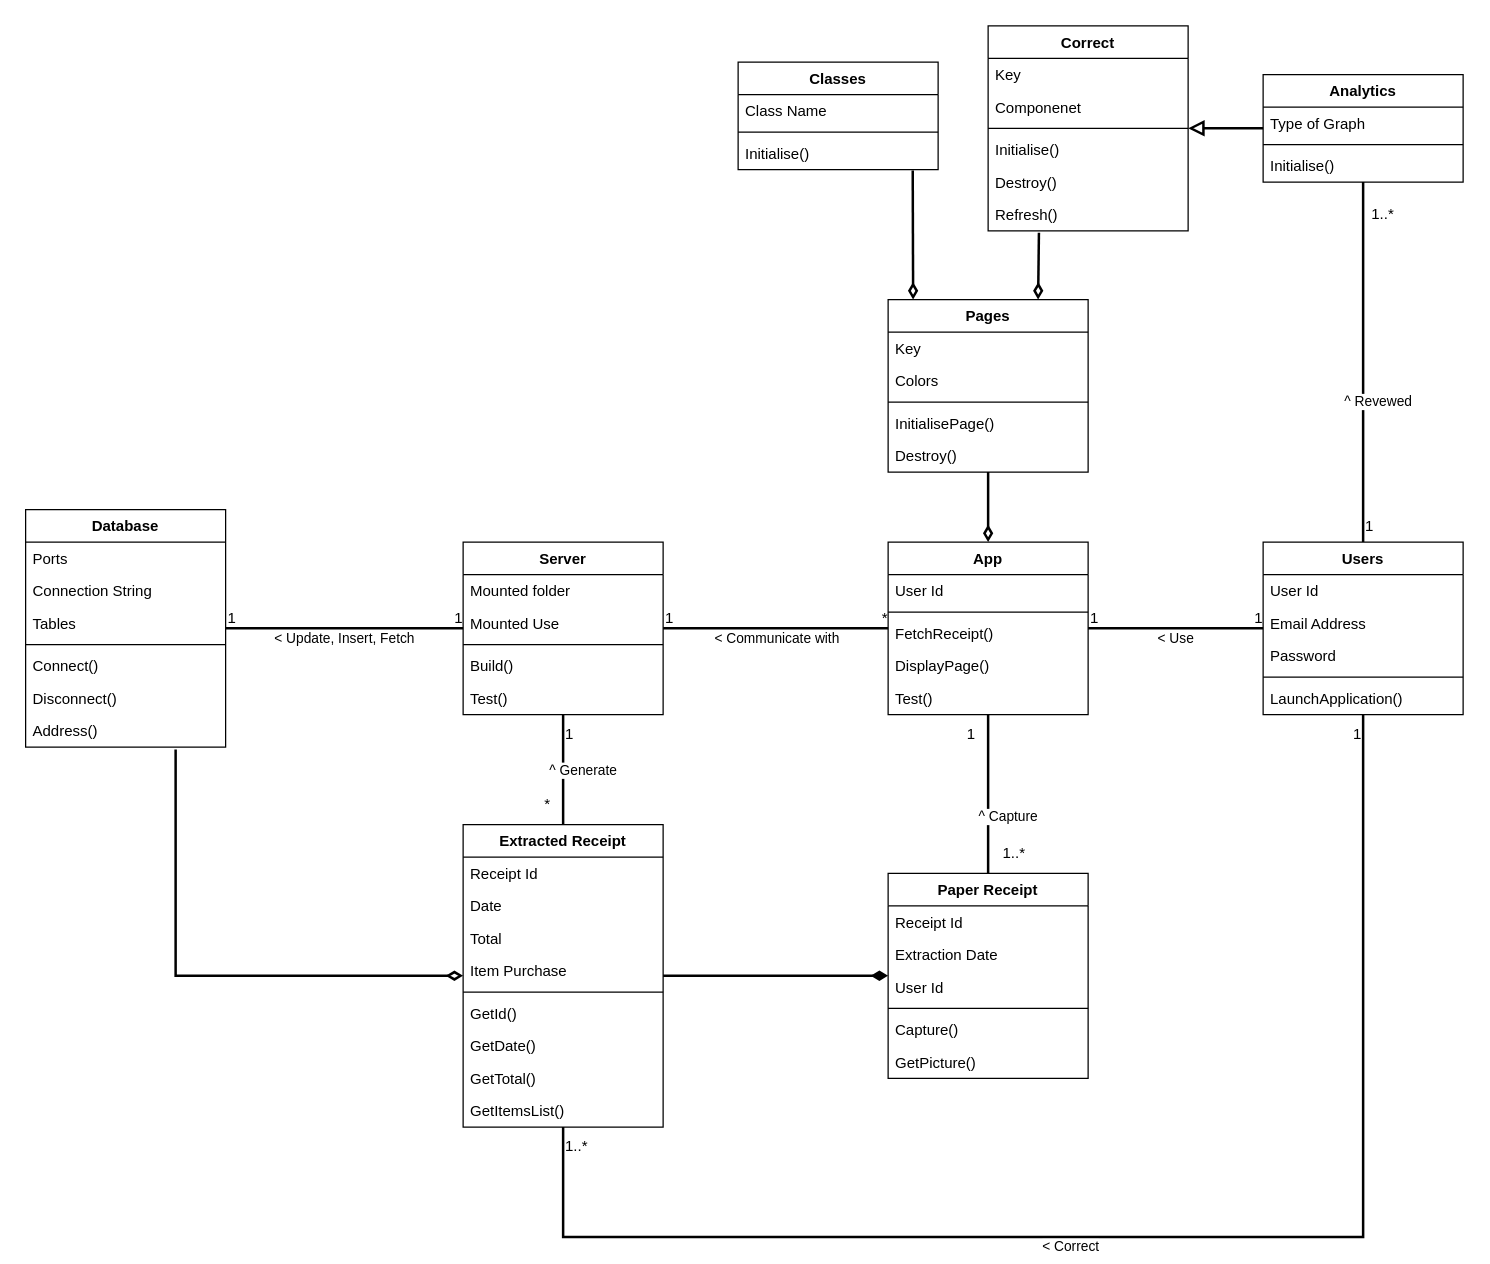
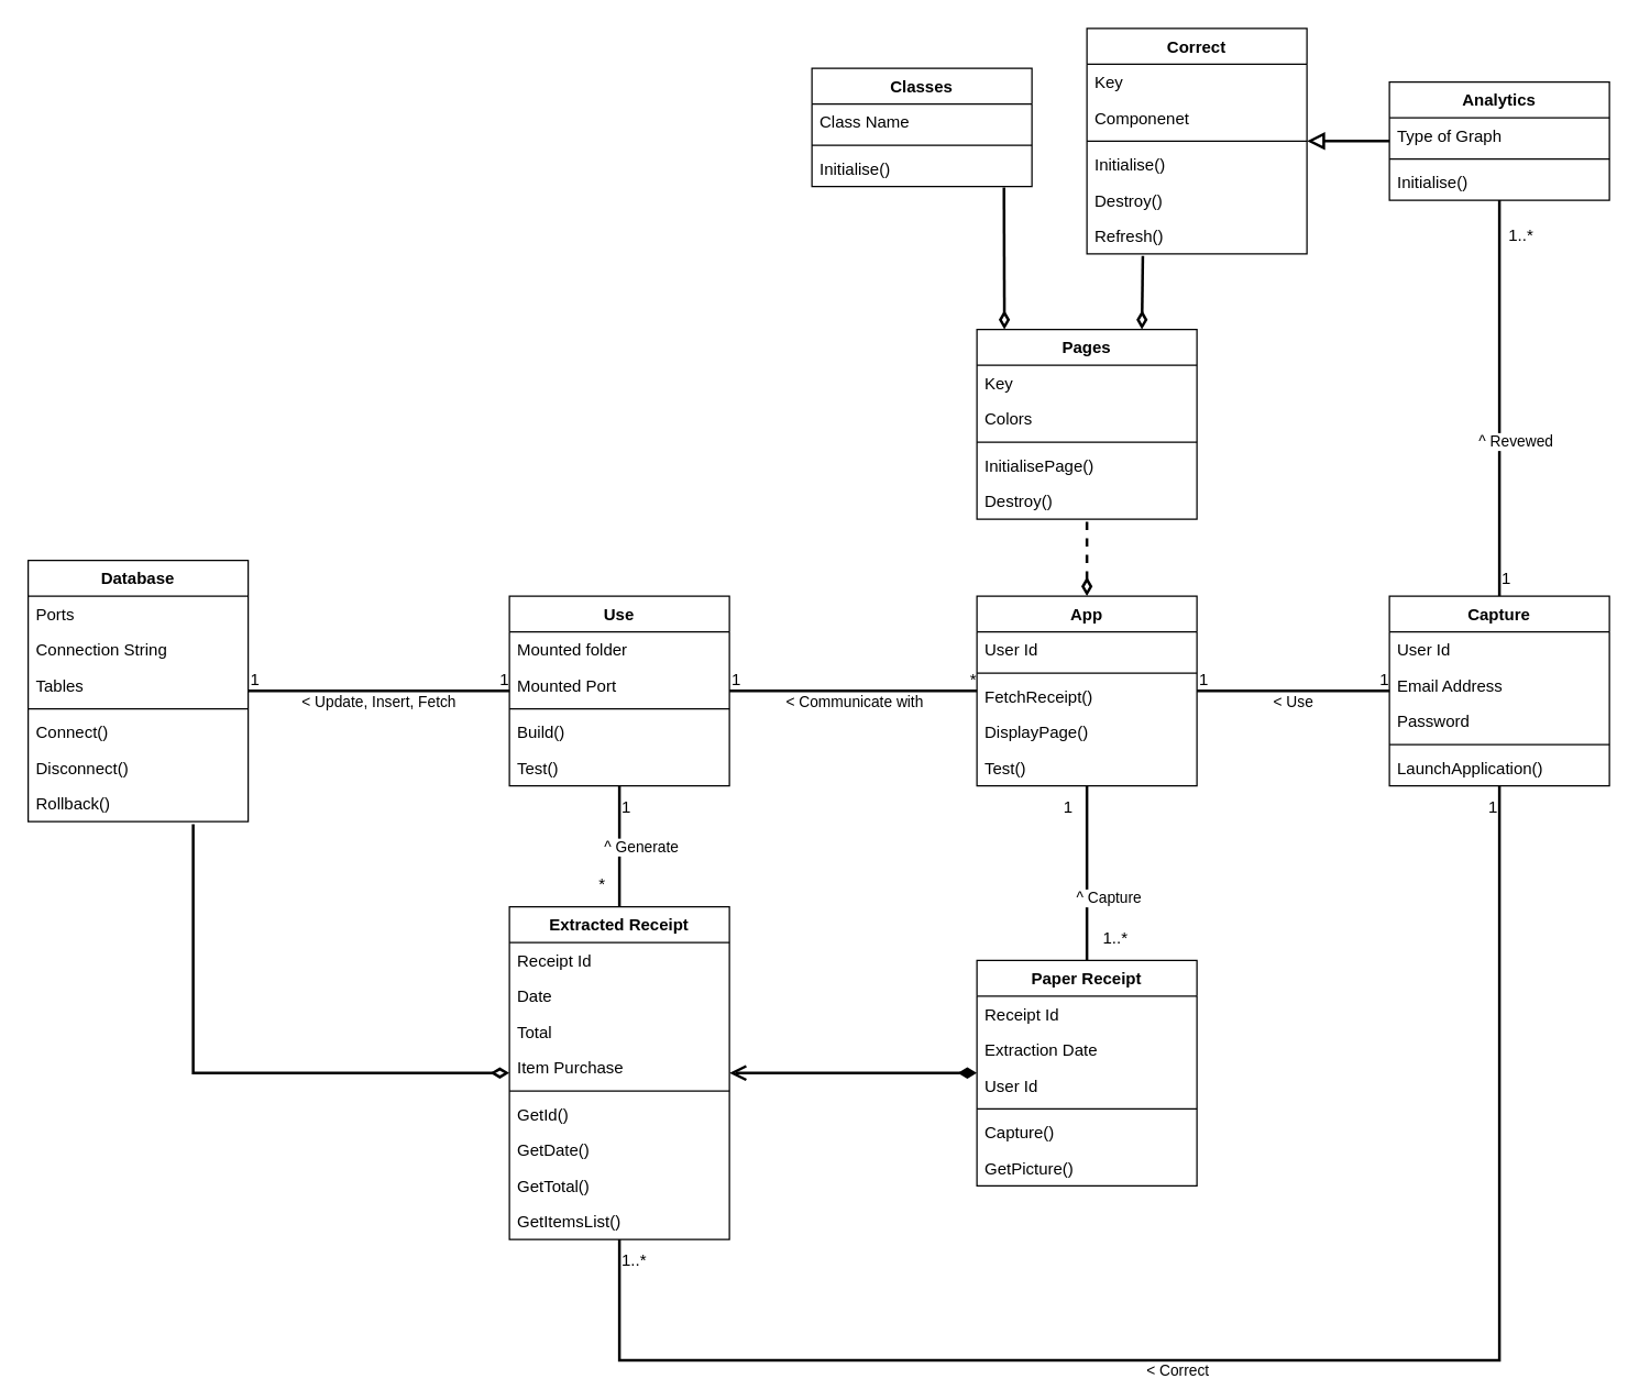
- <mxCell id="92" value="" style="endArrow=none;startArrow=diamondThin;endFill=0;startFill=0;html=1;verticalAlign=bottom;labelBackgroundColor=none;strokeWidth=2;startSize=8;endSize=8;rounded=0;" parent="1" source="44" target="75" edge="1"><mxGeometry width="160" relative="1" as="geometry"><mxPoint x="780" y="379" as="sourcePoint" /><mxPoint x="600" y="379" as="targetPoint" /></mxGeometry></mxCell>
+ <mxCell id="92" value="" style="endArrow=none;startArrow=diamondThin;endFill=0;startFill=0;html=1;verticalAlign=bottom;labelBackgroundColor=none;strokeWidth=2;startSize=8;endSize=8;rounded=0;dashed=1;" parent="1" source="44" target="75" edge="1"><mxGeometry width="160" relative="1" as="geometry"><mxPoint x="780" y="379" as="sourcePoint" /><mxPoint x="600" y="379" as="targetPoint" /></mxGeometry></mxCell>
- <mxCell id="16" value="Server" style="swimlane;fontStyle=1;align=center;verticalAlign=top;childLayout=stackLayout;horizontal=1;startSize=26;horizontalStack=0;resizeParent=1;resizeParentMax=0;resizeLast=0;collapsible=1;marginBottom=0;" parent="1" vertex="1"><mxGeometry x="370" y="433" width="160" height="138" as="geometry" /></mxCell>
+ <mxCell id="16" value="Use" style="swimlane;fontStyle=1;align=center;verticalAlign=top;childLayout=stackLayout;horizontal=1;startSize=26;horizontalStack=0;resizeParent=1;resizeParentMax=0;resizeLast=0;collapsible=1;marginBottom=0;" parent="1" vertex="1"><mxGeometry x="370" y="433" width="160" height="138" as="geometry" /></mxCell>
- <mxCell id="2" value="Users" style="swimlane;fontStyle=1;align=center;verticalAlign=top;childLayout=stackLayout;horizontal=1;startSize=26;horizontalStack=0;resizeParent=1;resizeParentMax=0;resizeLast=0;collapsible=1;marginBottom=0;" parent="1" vertex="1"><mxGeometry x="1010" y="433" width="160" height="138" as="geometry" /></mxCell>
+ <mxCell id="2" value="Capture" style="swimlane;fontStyle=1;align=center;verticalAlign=top;childLayout=stackLayout;horizontal=1;startSize=26;horizontalStack=0;resizeParent=1;resizeParentMax=0;resizeLast=0;collapsible=1;marginBottom=0;" parent="1" vertex="1"><mxGeometry x="1010" y="433" width="160" height="138" as="geometry" /></mxCell>
- <mxCell id="18" value="Mounted Use" style="text;strokeColor=none;fillColor=none;align=left;verticalAlign=top;spacingLeft=4;spacingRight=4;overflow=hidden;rotatable=0;points=[[0,0.5],[1,0.5]];portConstraint=eastwest;" parent="16" vertex="1"><mxGeometry y="52" width="160" height="26" as="geometry" /></mxCell>
+ <mxCell id="18" value="Mounted Port" style="text;strokeColor=none;fillColor=none;align=left;verticalAlign=top;spacingLeft=4;spacingRight=4;overflow=hidden;rotatable=0;points=[[0,0.5],[1,0.5]];portConstraint=eastwest;" parent="16" vertex="1"><mxGeometry y="52" width="160" height="26" as="geometry" /></mxCell>
- <mxCell id="15" value="Address()" style="text;strokeColor=none;fillColor=none;align=left;verticalAlign=top;spacingLeft=4;spacingRight=4;overflow=hidden;rotatable=0;points=[[0,0.5],[1,0.5]];portConstraint=eastwest;" parent="8" vertex="1"><mxGeometry y="164" width="160" height="26" as="geometry" /></mxCell>
+ <mxCell id="15" value="Rollback()" style="text;strokeColor=none;fillColor=none;align=left;verticalAlign=top;spacingLeft=4;spacingRight=4;overflow=hidden;rotatable=0;points=[[0,0.5],[1,0.5]];portConstraint=eastwest;" parent="8" vertex="1"><mxGeometry y="164" width="160" height="26" as="geometry" /></mxCell>
- <mxCell id="43" value="" style="endArrow=none;startArrow=diamondThin;endFill=0;startFill=1;html=1;verticalAlign=bottom;labelBackgroundColor=none;strokeWidth=2;startSize=8;endSize=8;rounded=0;" parent="1" source="26" target="33" edge="1"><mxGeometry width="160" relative="1" as="geometry"><mxPoint x="690" y="279" as="sourcePoint" /><mxPoint x="560" y="249" as="targetPoint" /></mxGeometry></mxCell>
+ <mxCell id="43" value="" style="endArrow=open;startArrow=diamondThin;endFill=0;startFill=1;html=1;verticalAlign=bottom;labelBackgroundColor=none;strokeWidth=2;startSize=8;endSize=8;rounded=0;" parent="1" source="26" target="33" edge="1"><mxGeometry width="160" relative="1" as="geometry"><mxPoint x="690" y="279" as="sourcePoint" /><mxPoint x="560" y="249" as="targetPoint" /></mxGeometry></mxCell>
